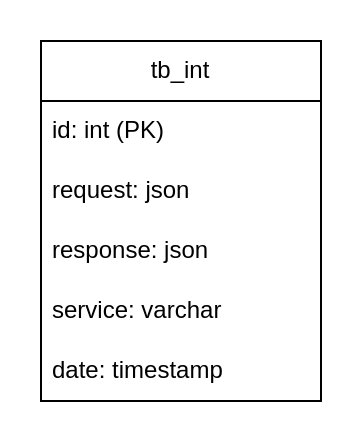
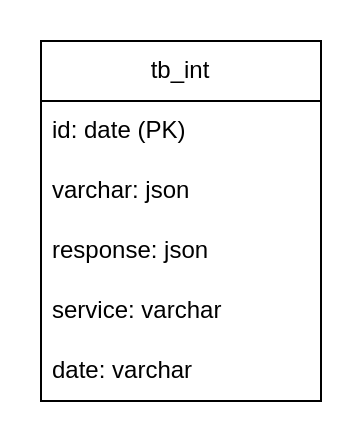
- <mxCell id="3" value="id: int (PK)" style="text;strokeColor=none;fillColor=none;align=left;verticalAlign=middle;spacingLeft=4;spacingRight=4;overflow=hidden;points=[[0,0.5],[1,0.5]];portConstraint=eastwest;rotatable=0;whiteSpace=wrap;html=1;" vertex="1" parent="2"><mxGeometry y="30" width="140" height="30" as="geometry" /></mxCell>
+ <mxCell id="3" value="id: date (PK)" style="text;strokeColor=none;fillColor=none;align=left;verticalAlign=middle;spacingLeft=4;spacingRight=4;overflow=hidden;points=[[0,0.5],[1,0.5]];portConstraint=eastwest;rotatable=0;whiteSpace=wrap;html=1;" vertex="1" parent="2"><mxGeometry y="30" width="140" height="30" as="geometry" /></mxCell>
- <mxCell id="4" value="request: json" style="text;strokeColor=none;fillColor=none;align=left;verticalAlign=middle;spacingLeft=4;spacingRight=4;overflow=hidden;points=[[0,0.5],[1,0.5]];portConstraint=eastwest;rotatable=0;whiteSpace=wrap;html=1;" vertex="1" parent="2"><mxGeometry y="60" width="140" height="30" as="geometry" /></mxCell>
+ <mxCell id="4" value="varchar: json" style="text;strokeColor=none;fillColor=none;align=left;verticalAlign=middle;spacingLeft=4;spacingRight=4;overflow=hidden;points=[[0,0.5],[1,0.5]];portConstraint=eastwest;rotatable=0;whiteSpace=wrap;html=1;" vertex="1" parent="2"><mxGeometry y="60" width="140" height="30" as="geometry" /></mxCell>
- <mxCell id="7" value="date: timestamp" style="text;strokeColor=none;fillColor=none;align=left;verticalAlign=middle;spacingLeft=4;spacingRight=4;overflow=hidden;points=[[0,0.5],[1,0.5]];portConstraint=eastwest;rotatable=0;whiteSpace=wrap;html=1;" vertex="1" parent="2"><mxGeometry y="150" width="140" height="30" as="geometry" /></mxCell>
+ <mxCell id="7" value="date: varchar" style="text;strokeColor=none;fillColor=none;align=left;verticalAlign=middle;spacingLeft=4;spacingRight=4;overflow=hidden;points=[[0,0.5],[1,0.5]];portConstraint=eastwest;rotatable=0;whiteSpace=wrap;html=1;" vertex="1" parent="2"><mxGeometry y="150" width="140" height="30" as="geometry" /></mxCell>
